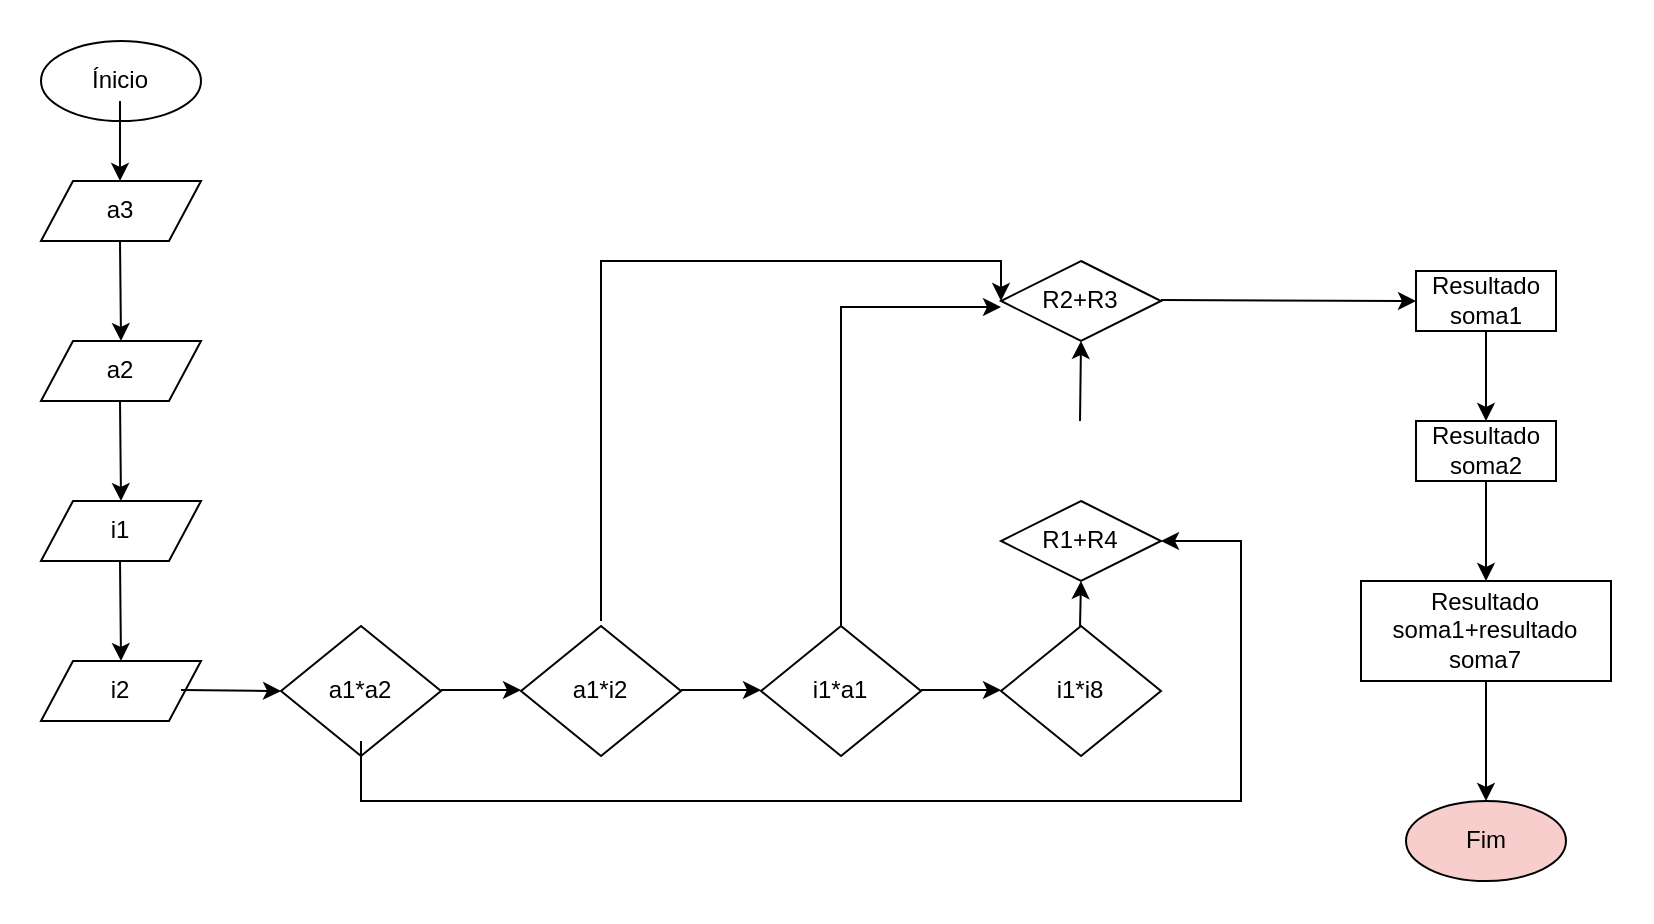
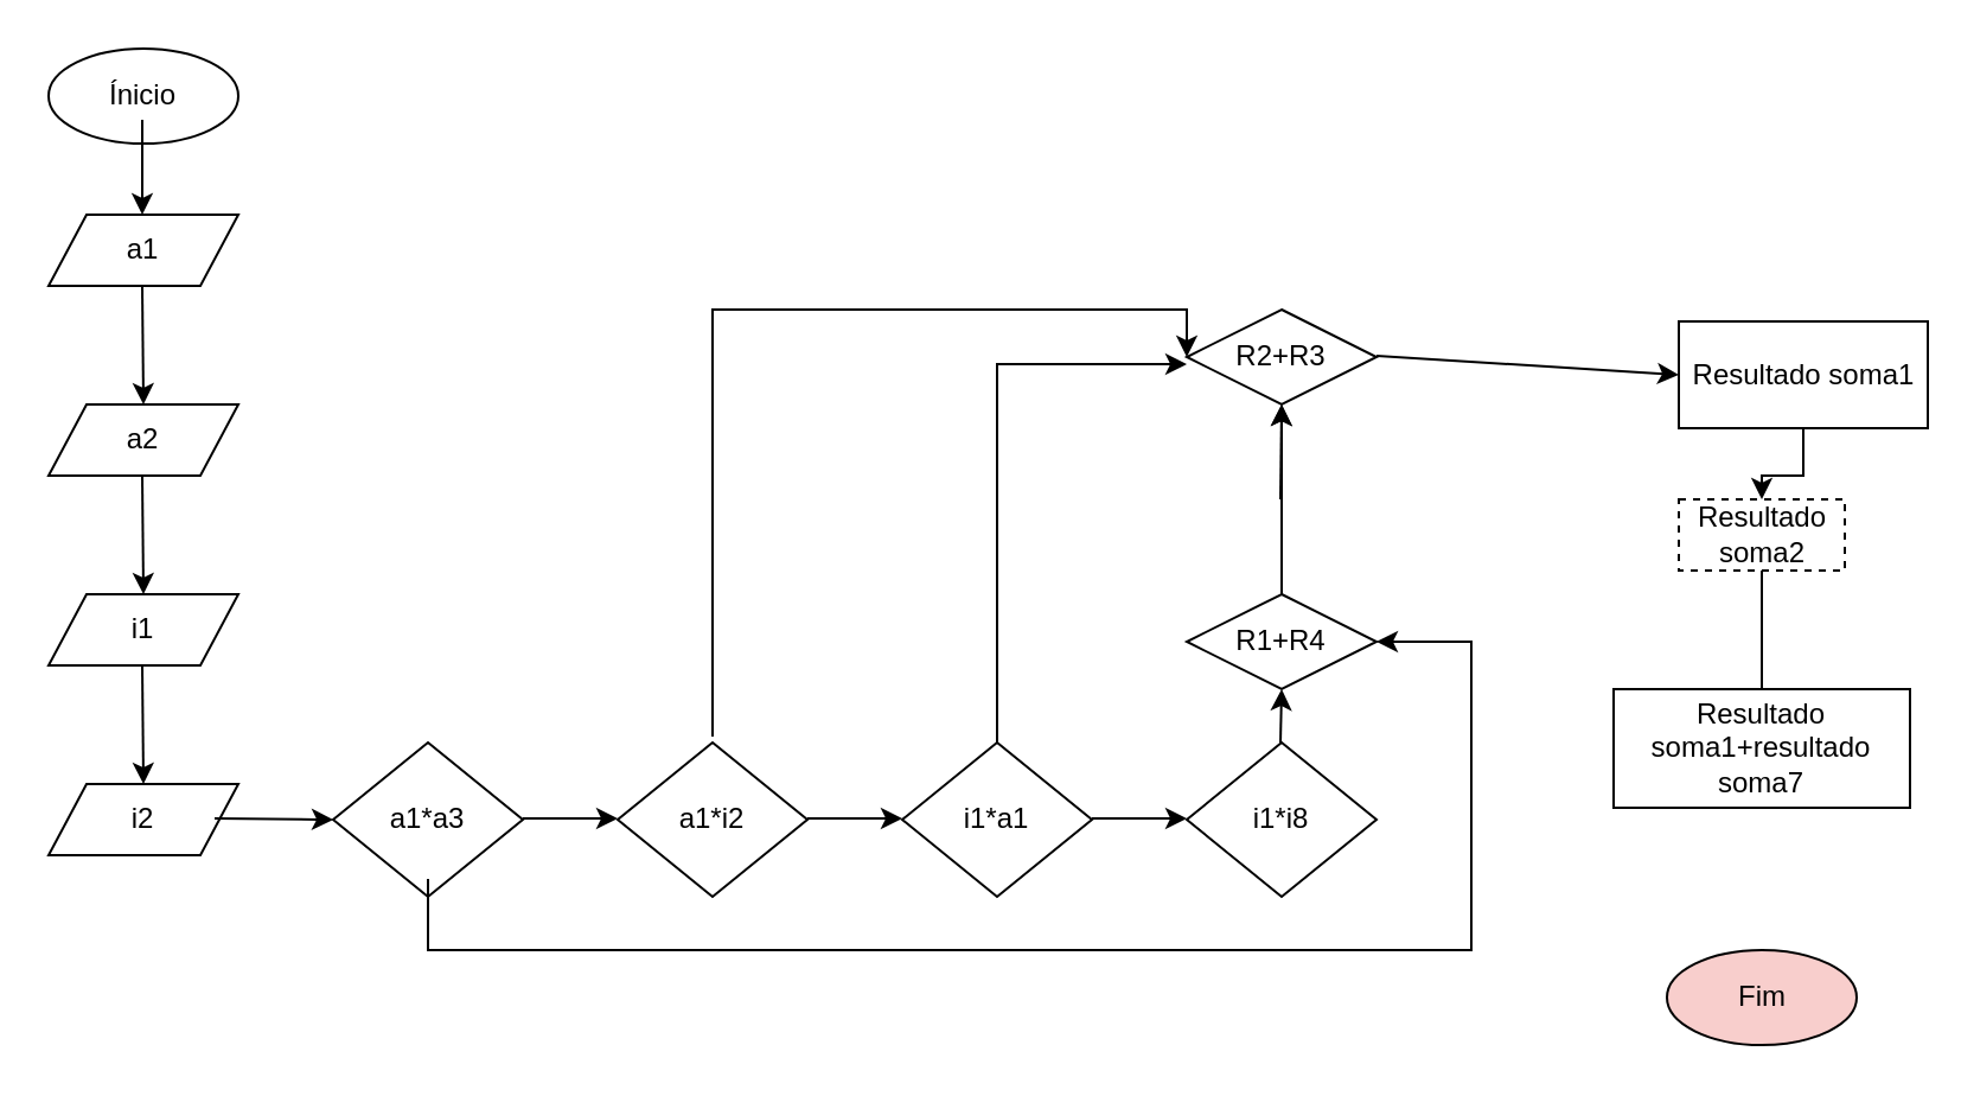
- <mxCell id="4" value="a3" style="shape=parallelogram;perimeter=parallelogramPerimeter;whiteSpace=wrap;html=1;" vertex="1" parent="1"><mxGeometry x="20" y="90" width="80" height="30" as="geometry" /></mxCell>
+ <mxCell id="4" value="a1" style="shape=parallelogram;perimeter=parallelogramPerimeter;whiteSpace=wrap;html=1;" vertex="1" parent="1"><mxGeometry x="20" y="90" width="80" height="30" as="geometry" /></mxCell>
- <mxCell id="29" value="Resultado soma1" style="rounded=0;whiteSpace=wrap;html=1;" vertex="1" parent="1"><mxGeometry x="707.5" y="135" width="70" height="30" as="geometry" /></mxCell>
+ <mxCell id="29" value="Resultado soma1" style="rounded=0;whiteSpace=wrap;html=1;" vertex="1" parent="1"><mxGeometry x="707.5" y="135" width="105" height="45" as="geometry" /></mxCell>
- <mxCell id="31" value="Resultado soma2" style="rounded=0;whiteSpace=wrap;html=1;" vertex="1" parent="1"><mxGeometry x="707.5" y="210" width="70" height="30" as="geometry" /></mxCell>
+ <mxCell id="31" value="Resultado soma2" style="rounded=0;whiteSpace=wrap;html=1;dashed=1;" vertex="1" parent="1"><mxGeometry x="707.5" y="210" width="70" height="30" as="geometry" /></mxCell>
+ <mxCell id="17" value="" style="edgeStyle=orthogonalEdgeStyle;rounded=0;orthogonalLoop=1;jettySize=auto;html=1;" edge="1" parent="1" source="18" target="19"><mxGeometry relative="1" as="geometry" /></mxCell>
- <mxCell id="30" style="edgeStyle=orthogonalEdgeStyle;rounded=0;orthogonalLoop=1;jettySize=auto;html=1;entryX=0.5;entryY=0;entryDx=0;entryDy=0;" edge="1" parent="1" source="31" target="33"><mxGeometry relative="1" as="geometry" /></mxCell>
+ <mxCell id="30" style="edgeStyle=orthogonalEdgeStyle;rounded=0;orthogonalLoop=1;jettySize=auto;html=1;entryX=0.5;entryY=0;entryDx=0;entryDy=0;endArrow=none;" edge="1" parent="1" source="31" target="33"><mxGeometry relative="1" as="geometry" /></mxCell>
- <mxCell id="12" value="a1*a2" style="rhombus;whiteSpace=wrap;html=1;" vertex="1" parent="1"><mxGeometry x="140" y="312.5" width="80" height="65" as="geometry" /></mxCell>
+ <mxCell id="12" value="a1*a3" style="rhombus;whiteSpace=wrap;html=1;" vertex="1" parent="1"><mxGeometry x="140" y="312.5" width="80" height="65" as="geometry" /></mxCell>
- <mxCell id="32" style="edgeStyle=orthogonalEdgeStyle;rounded=0;orthogonalLoop=1;jettySize=auto;html=1;entryX=0.5;entryY=0;entryDx=0;entryDy=0;" edge="1" parent="1" source="33" target="34"><mxGeometry relative="1" as="geometry" /></mxCell>
